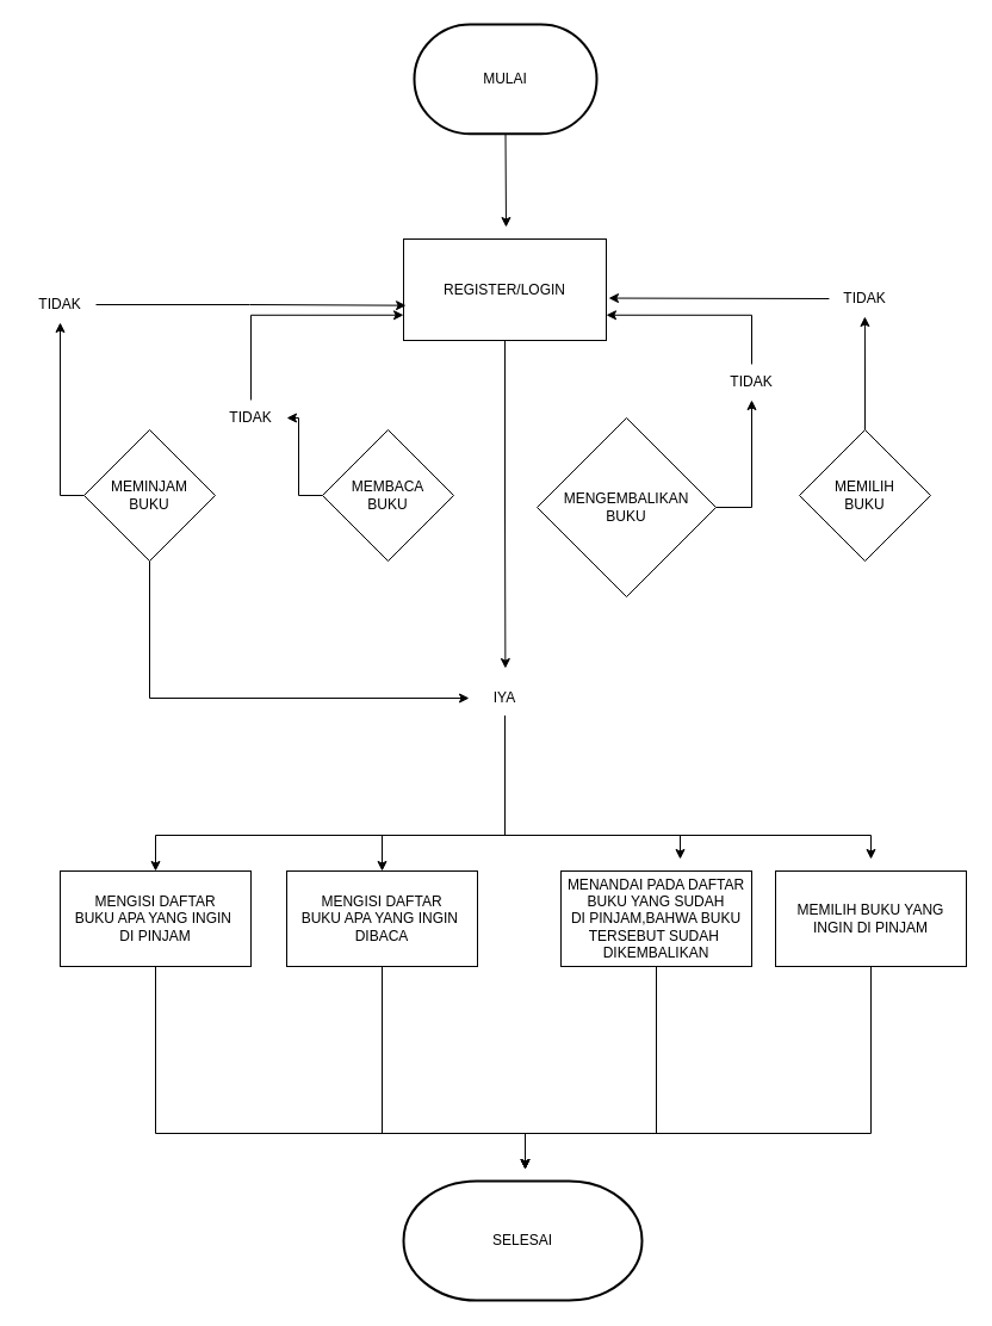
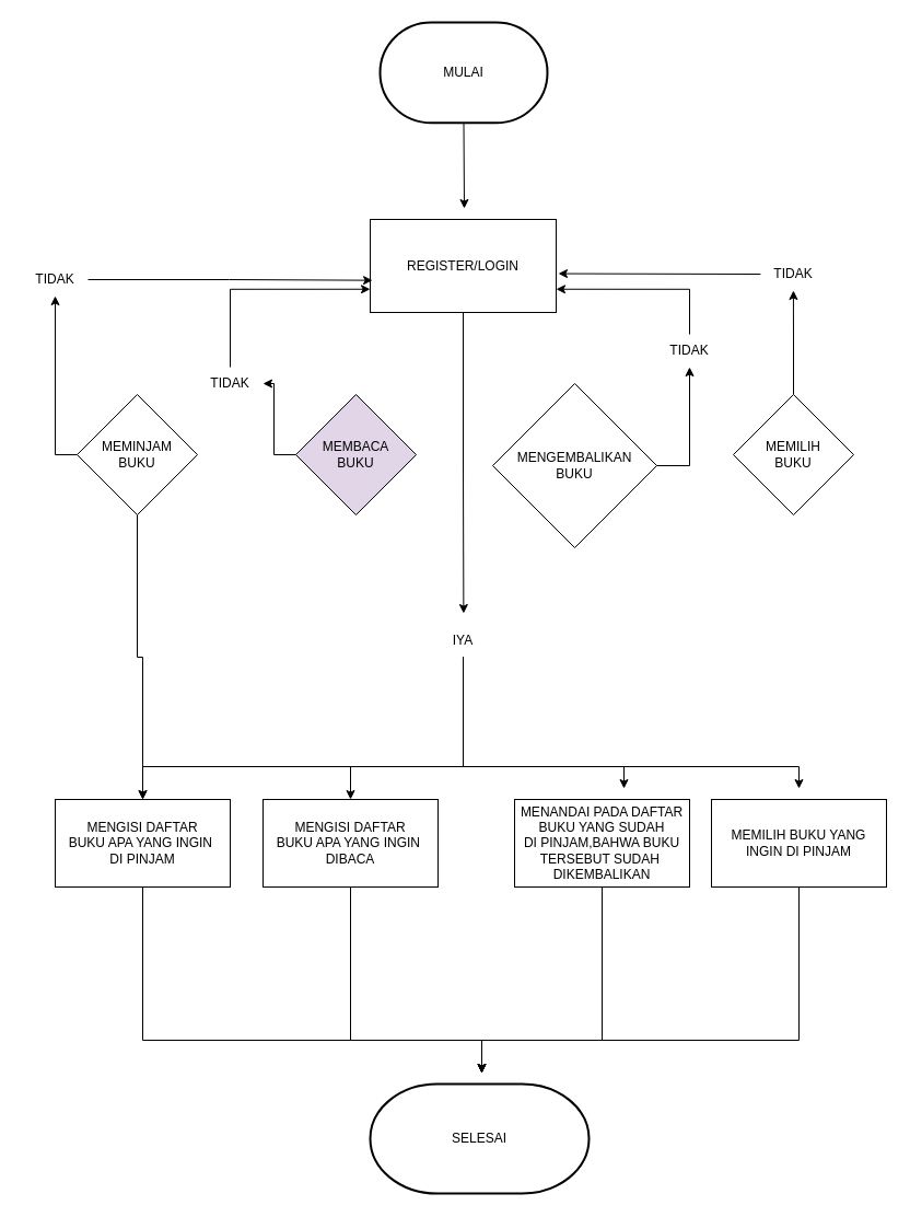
- <mxCell id="14" value="MEMBACA&lt;br&gt;BUKU" style="rhombus;whiteSpace=wrap;html=1;" vertex="1" parent="1"><mxGeometry x="270" y="360" width="110" height="110" as="geometry" /></mxCell>
+ <mxCell id="14" value="MEMBACA&lt;br&gt;BUKU" style="rhombus;whiteSpace=wrap;html=1;fillColor=#e1d5e7;" vertex="1" parent="1"><mxGeometry x="270" y="360" width="110" height="110" as="geometry" /></mxCell>
- <mxCell id="7" style="edgeStyle=orthogonalEdgeStyle;rounded=0;orthogonalLoop=1;jettySize=auto;html=1;exitX=0.5;exitY=1;exitDx=0;exitDy=0;entryX=0;entryY=0.5;entryDx=0;entryDy=0;" edge="1" parent="1" source="8" target="27"><mxGeometry relative="1" as="geometry" /></mxCell>
+ <mxCell id="7" style="edgeStyle=orthogonalEdgeStyle;rounded=0;orthogonalLoop=1;jettySize=auto;html=1;exitX=0.5;exitY=1;exitDx=0;exitDy=0;" edge="1" parent="1" source="8" target="29"><mxGeometry relative="1" as="geometry" /></mxCell>
